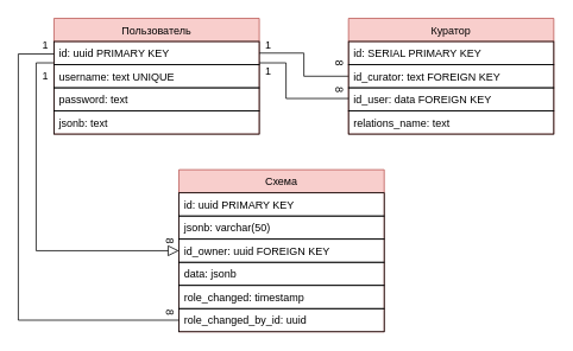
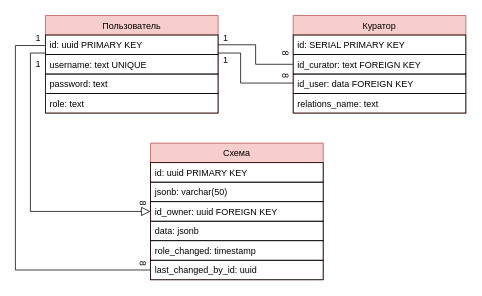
- <mxCell id="7" value="jsonb: text" style="text;fillColor=none;align=left;verticalAlign=top;spacingLeft=4;spacingRight=4;overflow=hidden;rotatable=0;points=[[0,0.5],[1,0.5]];portConstraint=eastwest;strokeColor=#000000;" parent="3" vertex="1"><mxGeometry y="104" width="230" height="26" as="geometry" /></mxCell>
+ <mxCell id="7" value="role: text" style="text;fillColor=none;align=left;verticalAlign=top;spacingLeft=4;spacingRight=4;overflow=hidden;rotatable=0;points=[[0,0.5],[1,0.5]];portConstraint=eastwest;strokeColor=#000000;" parent="3" vertex="1"><mxGeometry y="104" width="230" height="26" as="geometry" /></mxCell>
- <mxCell id="27" value="role_changed_by_id: uuid" style="text;fillColor=none;align=left;verticalAlign=top;spacingLeft=4;spacingRight=4;overflow=hidden;rotatable=0;points=[[0,0.5],[1,0.5]];portConstraint=eastwest;strokeColor=#000000;" vertex="1" parent="21"><mxGeometry y="156" width="230" height="26" as="geometry" /></mxCell>
+ <mxCell id="27" value="last_changed_by_id: uuid" style="text;fillColor=none;align=left;verticalAlign=top;spacingLeft=4;spacingRight=4;overflow=hidden;rotatable=0;points=[[0,0.5],[1,0.5]];portConstraint=eastwest;strokeColor=#000000;" vertex="1" parent="21"><mxGeometry y="156" width="230" height="26" as="geometry" /></mxCell>
